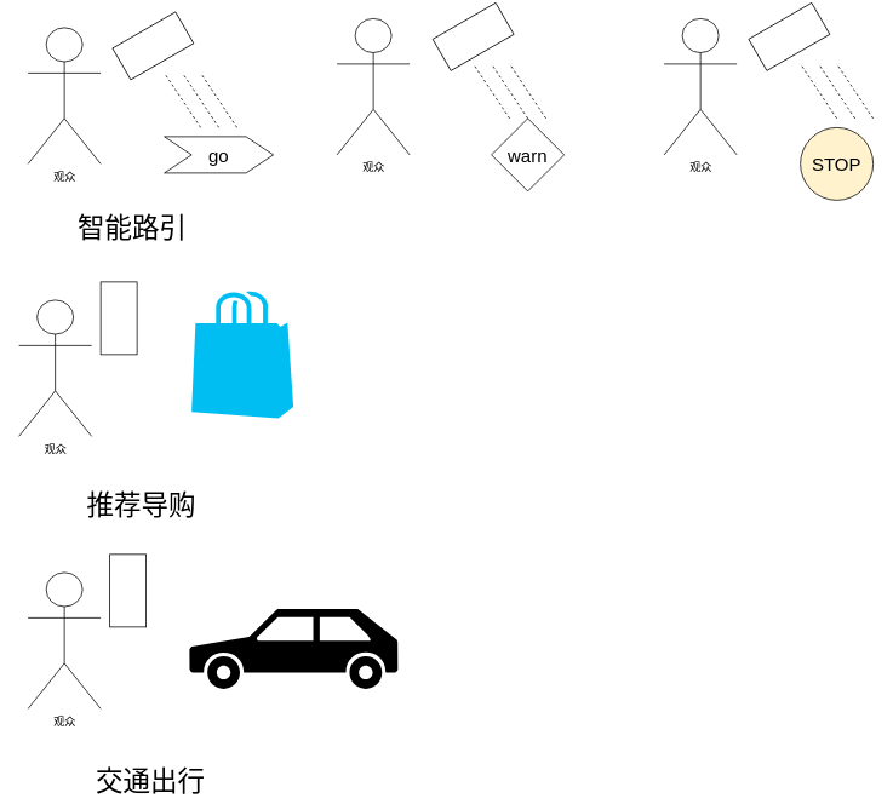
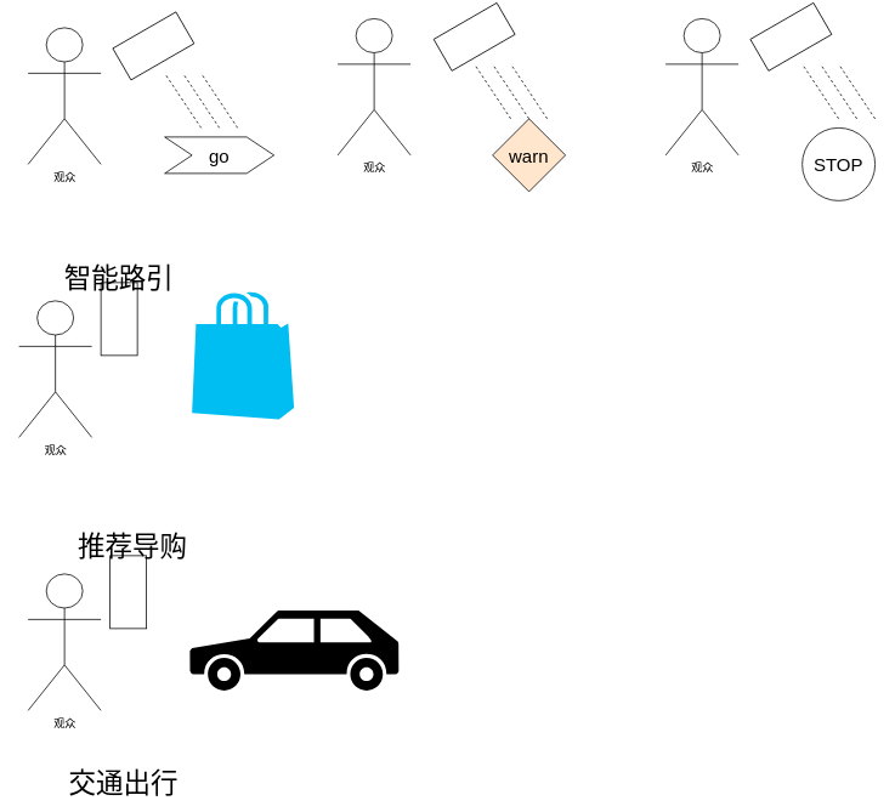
- <mxCell id="19" value="warn" style="rhombus;whiteSpace=wrap;html=1;fontSize=20;" vertex="1" parent="1"><mxGeometry x="540" y="130" width="80" height="80" as="geometry" /></mxCell>
+ <mxCell id="19" value="warn" style="rhombus;whiteSpace=wrap;html=1;fontSize=20;fillColor=#ffe6cc;" vertex="1" parent="1"><mxGeometry x="540" y="130" width="80" height="80" as="geometry" /></mxCell>
- <mxCell id="18" value="STOP" style="ellipse;whiteSpace=wrap;html=1;aspect=fixed;fontSize=20;fillColor=#fff2cc;" vertex="1" parent="1"><mxGeometry x="880" y="140" width="80" height="80" as="geometry" /></mxCell>
+ <mxCell id="18" value="STOP" style="ellipse;whiteSpace=wrap;html=1;aspect=fixed;fontSize=20;" vertex="1" parent="1"><mxGeometry x="880" y="140" width="80" height="80" as="geometry" /></mxCell>
- <mxCell id="26" value="&lt;font style=&quot;font-size: 30px&quot;&gt;智能路引&lt;/font&gt;" style="text;html=1;strokeColor=none;fillColor=none;align=center;verticalAlign=middle;whiteSpace=wrap;rounded=0;fontSize=20;" vertex="1" parent="1"><mxGeometry x="80" y="240" width="130" height="20" as="geometry" /></mxCell>
+ <mxCell id="26" value="&lt;font style=&quot;font-size: 30px&quot;&gt;智能路引&lt;/font&gt;" style="text;html=1;strokeColor=none;fillColor=none;align=center;verticalAlign=middle;whiteSpace=wrap;rounded=0;fontSize=20;" vertex="1" parent="1"><mxGeometry x="65" y="295" width="130" height="20" as="geometry" /></mxCell>
- <mxCell id="27" value="&lt;span style=&quot;font-size: 30px&quot;&gt;推荐导购&lt;/span&gt;" style="text;html=1;strokeColor=none;fillColor=none;align=center;verticalAlign=middle;whiteSpace=wrap;rounded=0;fontSize=20;" vertex="1" parent="1"><mxGeometry x="90" y="545" width="130" height="20" as="geometry" /></mxCell>
+ <mxCell id="27" value="&lt;span style=&quot;font-size: 30px&quot;&gt;推荐导购&lt;/span&gt;" style="text;html=1;strokeColor=none;fillColor=none;align=center;verticalAlign=middle;whiteSpace=wrap;rounded=0;fontSize=20;" vertex="1" parent="1"><mxGeometry x="80" y="590" width="130" height="20" as="geometry" /></mxCell>
- <mxCell id="28" value="&lt;span style=&quot;font-size: 30px&quot;&gt;交通出行&lt;/span&gt;" style="text;html=1;strokeColor=none;fillColor=none;align=center;verticalAlign=middle;whiteSpace=wrap;rounded=0;fontSize=20;" vertex="1" parent="1"><mxGeometry x="100" y="850" width="130" height="20" as="geometry" /></mxCell>
+ <mxCell id="28" value="&lt;span style=&quot;font-size: 30px&quot;&gt;交通出行&lt;/span&gt;" style="text;html=1;strokeColor=none;fillColor=none;align=center;verticalAlign=middle;whiteSpace=wrap;rounded=0;fontSize=20;" vertex="1" parent="1"><mxGeometry x="70" y="850" width="130" height="20" as="geometry" /></mxCell>
